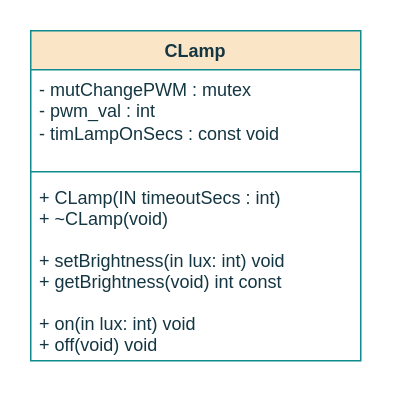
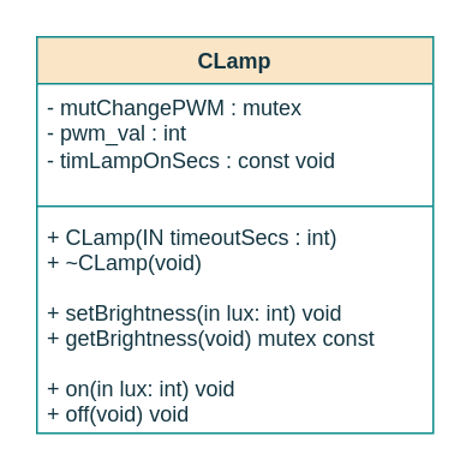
- <mxCell id="5" value="+ CLamp(IN timeoutSecs : int)&#10;+ ~CLamp(void)&#10;&#10;+ setBrightness(in lux: int) void&#10;+ getBrightness(void) int const&#10;&#10;+ on(in lux: int) void&#10;+ off(void) void&#10;&#10;&#10;&#10;&#10;" style="text;strokeColor=none;fillColor=none;align=left;verticalAlign=top;spacingLeft=4;spacingRight=4;overflow=hidden;rotatable=0;points=[[0,0.5],[1,0.5]];portConstraint=eastwest;fontColor=#143642;" parent="2" vertex="1"><mxGeometry y="98" width="220" height="122" as="geometry" /></mxCell>
+ <mxCell id="5" value="+ CLamp(IN timeoutSecs : int)&#10;+ ~CLamp(void)&#10;&#10;+ setBrightness(in lux: int) void&#10;+ getBrightness(void) mutex const&#10;&#10;+ on(in lux: int) void&#10;+ off(void) void&#10;&#10;&#10;&#10;&#10;" style="text;strokeColor=none;fillColor=none;align=left;verticalAlign=top;spacingLeft=4;spacingRight=4;overflow=hidden;rotatable=0;points=[[0,0.5],[1,0.5]];portConstraint=eastwest;fontColor=#143642;" parent="2" vertex="1"><mxGeometry y="98" width="220" height="122" as="geometry" /></mxCell>
